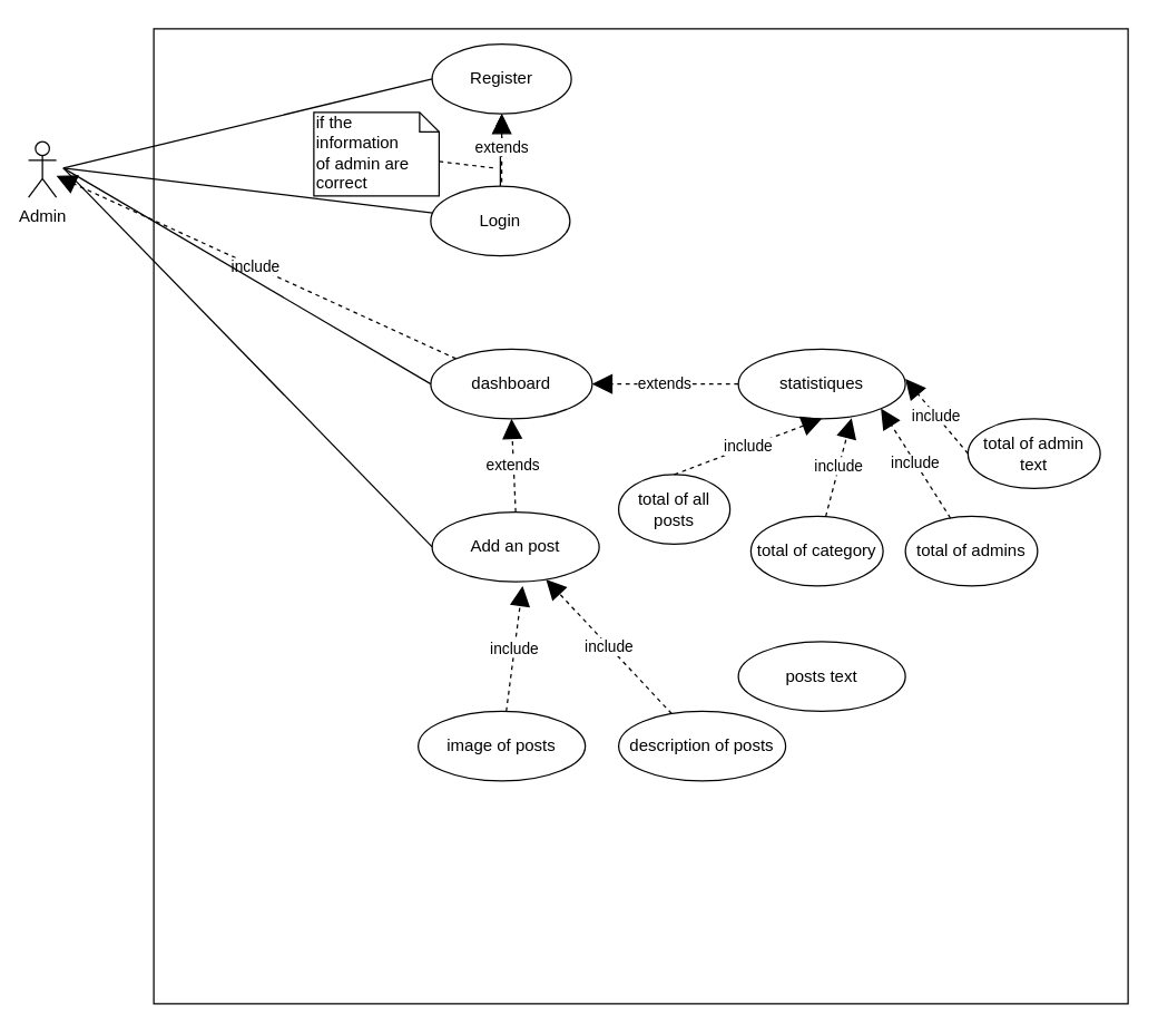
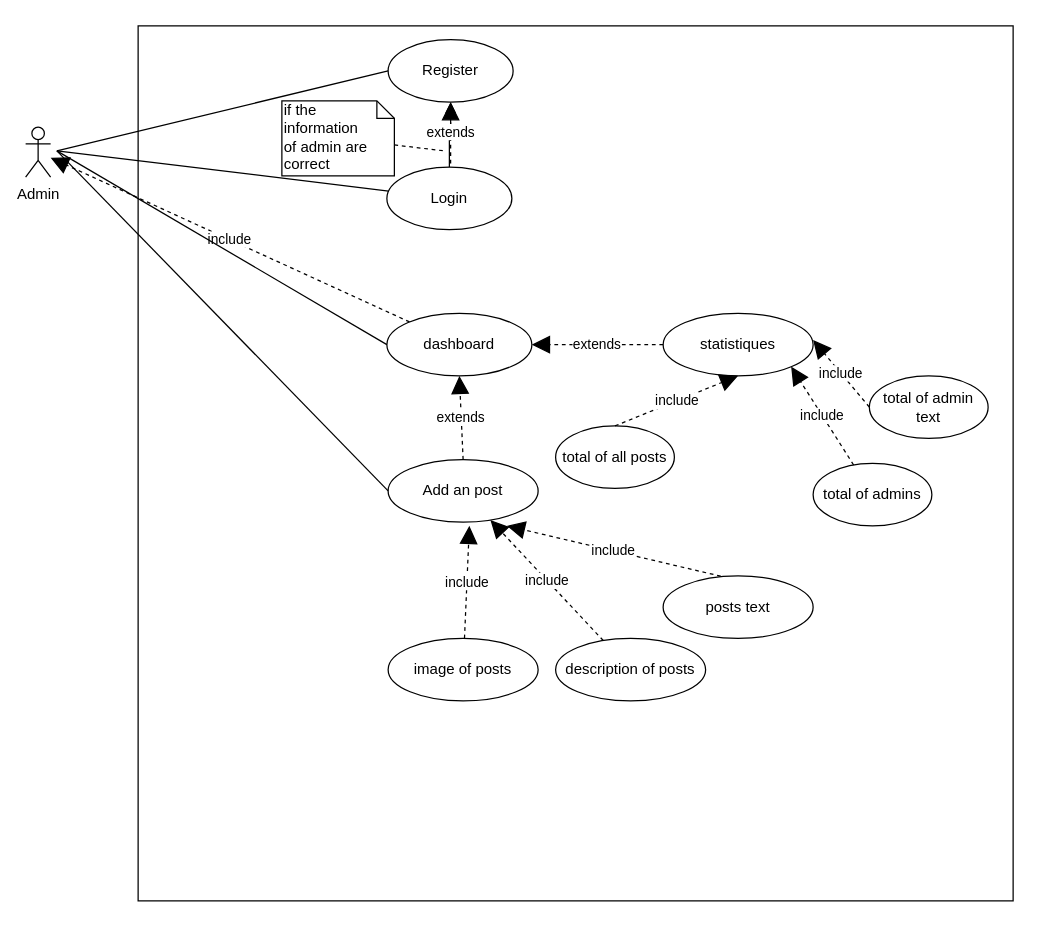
- <mxCell id="21" value="include" style="endArrow=block;endSize=12;dashed=1;html=1;endFill=1;entryX=0.678;entryY=0.992;entryDx=0;entryDy=0;entryPerimeter=0;" parent="1" source="19" target="10" edge="1"><mxGeometry width="160" relative="1" as="geometry"><mxPoint x="451.5" y="370" as="sourcePoint" /><mxPoint x="448.5" y="303" as="targetPoint" /><Array as="points" /></mxGeometry></mxCell>
- <mxCell id="18" value="total of all posts" style="ellipse;whiteSpace=wrap;html=1;" parent="1" vertex="1"><mxGeometry x="444" y="340" width="80" height="50" as="geometry" /></mxCell>
+ <mxCell id="18" value="total of all posts" style="ellipse;whiteSpace=wrap;html=1;" parent="1" vertex="1"><mxGeometry x="444" y="340" width="95" height="50" as="geometry" /></mxCell>
- <mxCell id="19" value="total of category" style="ellipse;whiteSpace=wrap;html=1;" parent="1" vertex="1"><mxGeometry x="539" y="370" width="95" height="50" as="geometry" /></mxCell>
+ <mxCell id="27" value="include" style="endArrow=block;endSize=12;dashed=1;html=1;endFill=1;entryX=0.792;entryY=1.06;entryDx=0;entryDy=0;entryPerimeter=0;exitX=0.384;exitY=0.005;exitDx=0;exitDy=0;exitPerimeter=0;" parent="1" source="25" target="11" edge="1"><mxGeometry width="160" relative="1" as="geometry"><mxPoint x="483.431" y="527.15" as="sourcePoint" /><mxPoint x="456.626" y="426.847" as="targetPoint" /><Array as="points" /></mxGeometry></mxCell>
- <mxCell id="31" value="image&amp;nbsp;of posts" style="ellipse;whiteSpace=wrap;html=1;" parent="1" vertex="1"><mxGeometry x="300" y="510" width="120" height="50" as="geometry" /></mxCell>
+ <mxCell id="31" value="image&amp;nbsp;of posts" style="ellipse;whiteSpace=wrap;html=1;" parent="1" vertex="1"><mxGeometry x="310" y="510" width="120" height="50" as="geometry" /></mxCell>
